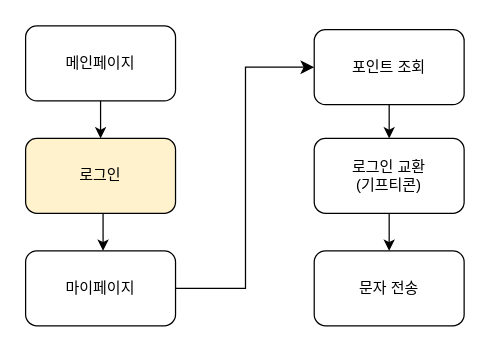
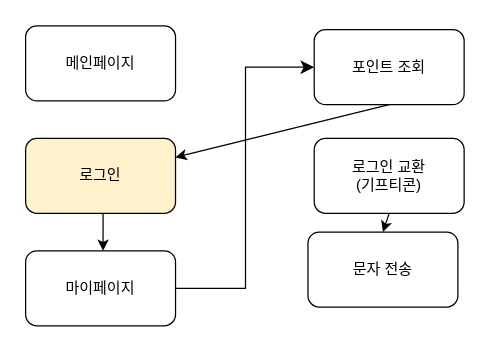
- <mxCell id="8" value="" style="endArrow=classic;html=1;rounded=0;entryX=0.5;entryY=0;entryDx=0;entryDy=0;exitX=0.5;exitY=1;exitDx=0;exitDy=0;" edge="1" parent="1" source="2" target="3"><mxGeometry width="50" height="50" relative="1" as="geometry"><mxPoint x="81" y="80" as="sourcePoint" /><mxPoint x="71" y="140" as="targetPoint" /></mxGeometry></mxCell>
- <mxCell id="10" value="" style="endArrow=classic;html=1;rounded=0;entryX=0.5;entryY=0;entryDx=0;entryDy=0;exitX=0.5;exitY=1;exitDx=0;exitDy=0;" edge="1" parent="1" source="5" target="6"><mxGeometry width="50" height="50" relative="1" as="geometry"><mxPoint x="90" y="90" as="sourcePoint" /><mxPoint x="90" y="120" as="targetPoint" /></mxGeometry></mxCell>
+ <mxCell id="10" value="" style="endArrow=classic;html=1;rounded=0;exitX=0.5;exitY=1;exitDx=0;exitDy=0;" edge="1" parent="1" source="5" target="3"><mxGeometry width="50" height="50" relative="1" as="geometry"><mxPoint x="90" y="90" as="sourcePoint" /><mxPoint x="90" y="120" as="targetPoint" /></mxGeometry></mxCell>
- <mxCell id="7" value="문자 전송" style="rounded=1;whiteSpace=wrap;html=1;" vertex="1" parent="1"><mxGeometry x="251" y="200" width="120" height="60" as="geometry" /></mxCell>
+ <mxCell id="7" value="문자 전송" style="rounded=1;whiteSpace=wrap;html=1;" vertex="1" parent="1"><mxGeometry x="246" y="185" width="120" height="60" as="geometry" /></mxCell>
